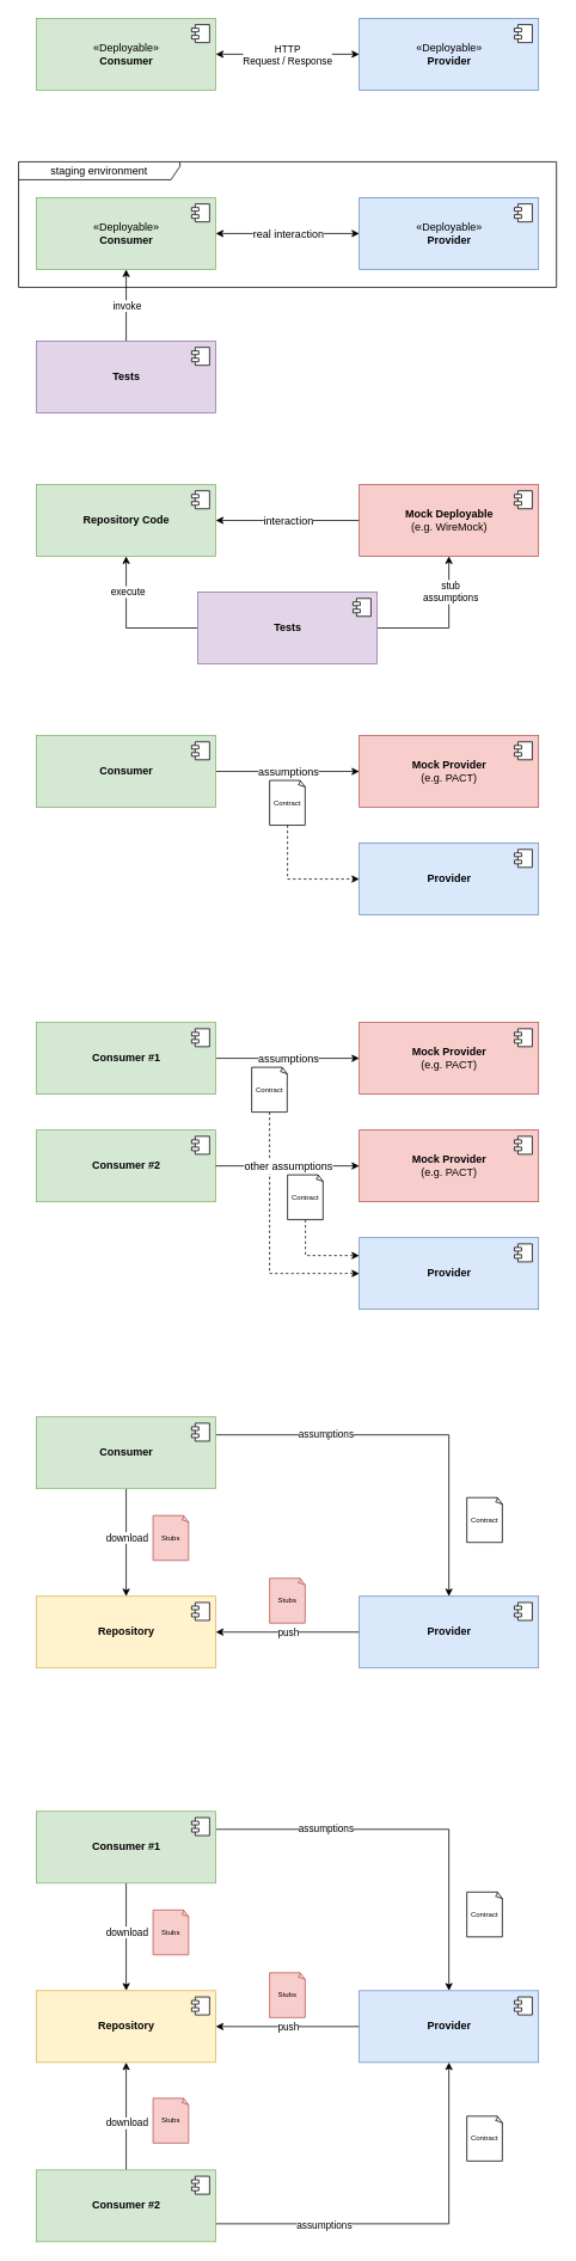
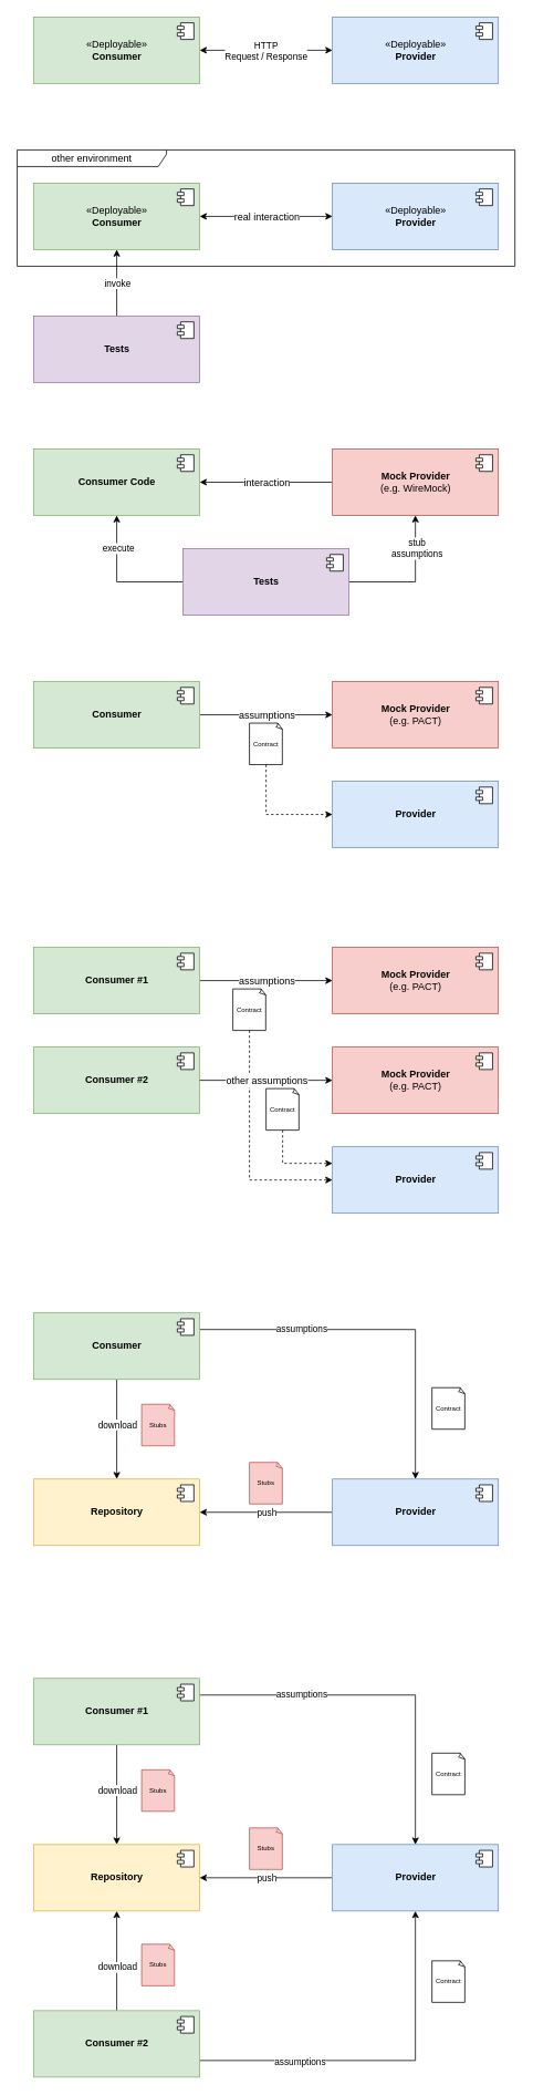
- <mxCell id="2" value="staging environment" style="shape=umlFrame;whiteSpace=wrap;html=1;width=180;height=20;" parent="1" vertex="1"><mxGeometry x="20" y="180" width="600" height="140" as="geometry" /></mxCell>
+ <mxCell id="2" value="other environment" style="shape=umlFrame;whiteSpace=wrap;html=1;width=180;height=20;" parent="1" vertex="1"><mxGeometry x="20" y="180" width="600" height="140" as="geometry" /></mxCell>
- <mxCell id="19" value="&lt;b&gt;Repository Code&lt;/b&gt;" style="html=1;dropTarget=0;fillColor=#d5e8d4;strokeColor=#82b366;" parent="1" vertex="1"><mxGeometry x="40" y="540" width="200" height="80" as="geometry" /></mxCell>
+ <mxCell id="19" value="&lt;b&gt;Consumer Code&lt;/b&gt;" style="html=1;dropTarget=0;fillColor=#d5e8d4;strokeColor=#82b366;" parent="1" vertex="1"><mxGeometry x="40" y="540" width="200" height="80" as="geometry" /></mxCell>
- <mxCell id="21" value="&lt;b&gt;Mock Deployable&lt;/b&gt;&lt;br&gt;(e.g. WireMock)" style="html=1;dropTarget=0;fillColor=#f8cecc;strokeColor=#b85450;" parent="1" vertex="1"><mxGeometry x="400" y="540" width="200" height="80" as="geometry" /></mxCell>
+ <mxCell id="21" value="&lt;b&gt;Mock Provider&lt;/b&gt;&lt;br&gt;(e.g. WireMock)" style="html=1;dropTarget=0;fillColor=#f8cecc;strokeColor=#b85450;" parent="1" vertex="1"><mxGeometry x="400" y="540" width="200" height="80" as="geometry" /></mxCell>
